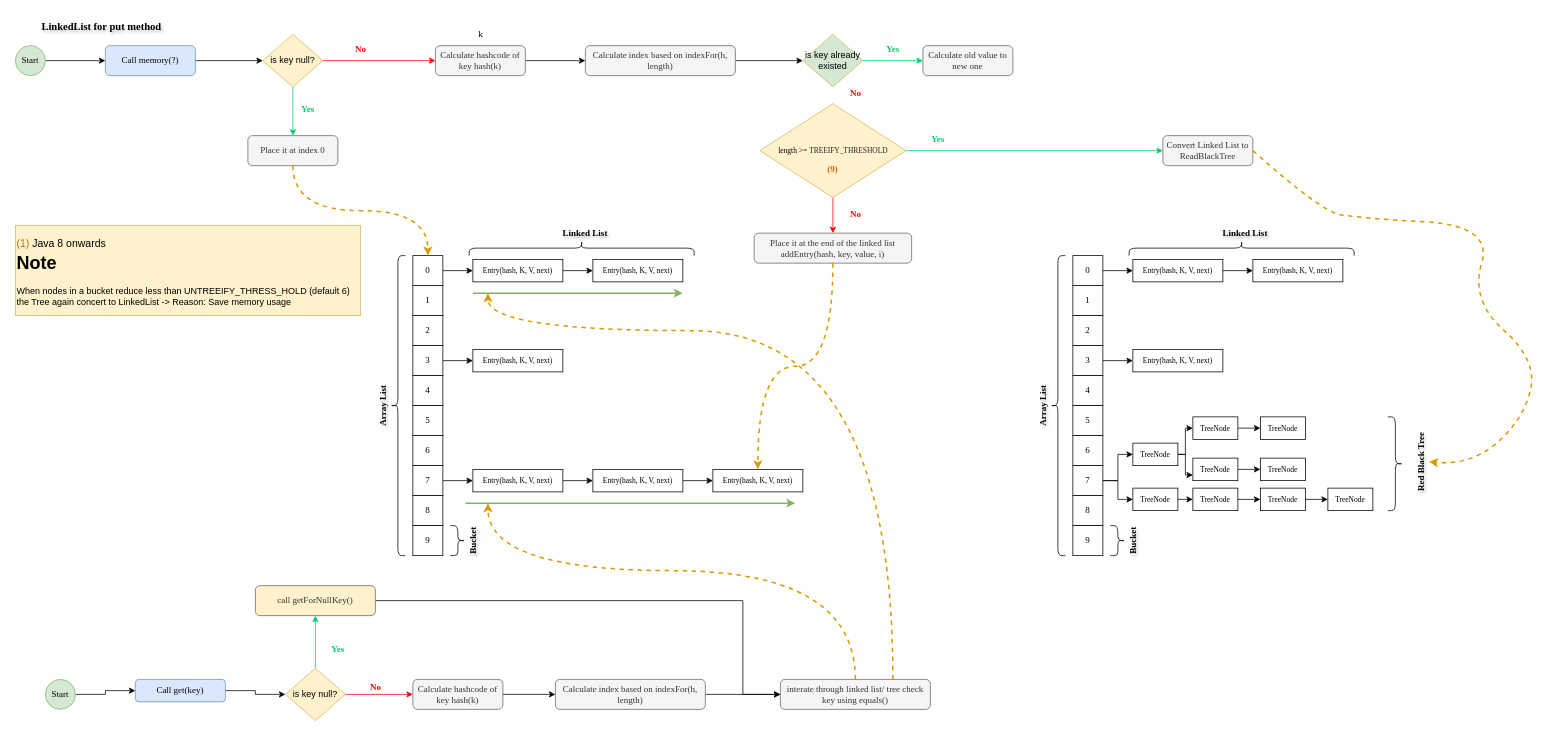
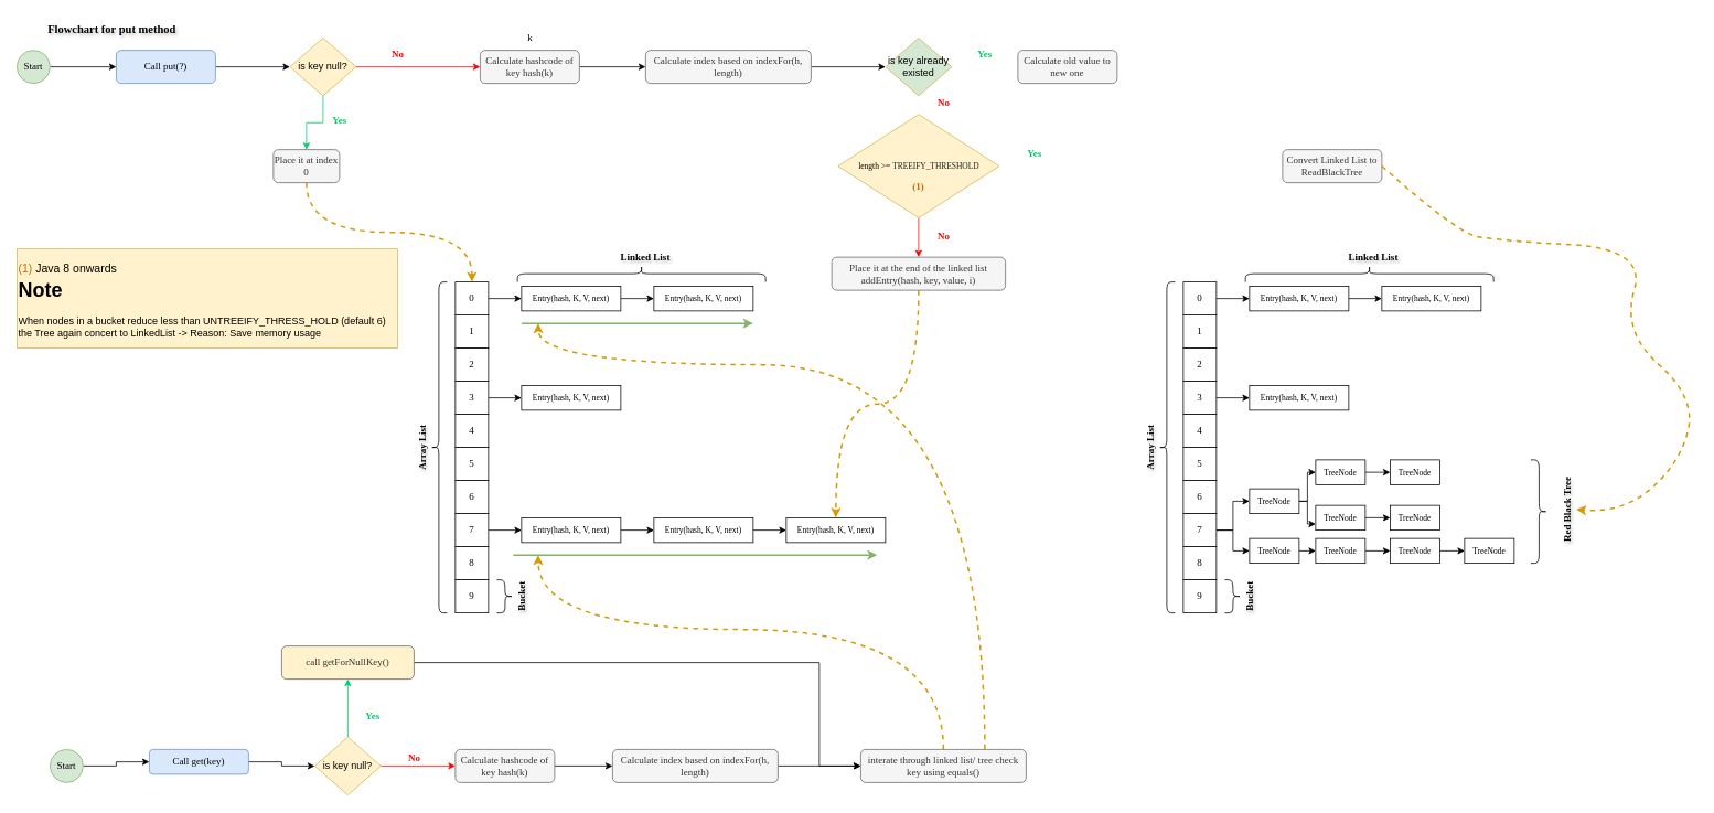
- <mxCell id="104" value="LinkedList for put method" style="text;html=1;align=center;verticalAlign=middle;whiteSpace=wrap;rounded=0;fontSize=14;fontStyle=1;fontFamily=Verdana;textShadow=1;" vertex="1" parent="1"><mxGeometry x="20" width="230" height="30" as="geometry" y="20" /></mxCell>
+ <mxCell id="104" value="Flowchart for put method" style="text;html=1;align=center;verticalAlign=middle;whiteSpace=wrap;rounded=0;fontSize=14;fontStyle=1;fontFamily=Verdana;textShadow=1;" vertex="1" parent="1"><mxGeometry x="20" width="230" height="30" as="geometry" y="20" /></mxCell>
- <mxCell id="31" value="Call memory(?)" style="rounded=1;whiteSpace=wrap;html=1;fontFamily=Verdana;fillColor=#dae8fc;strokeColor=#6c8ebf;" vertex="1" parent="1"><mxGeometry x="140" y="60" width="120" height="40" as="geometry" /></mxCell>
+ <mxCell id="31" value="Call put(?)" style="rounded=1;whiteSpace=wrap;html=1;fontFamily=Verdana;fillColor=#dae8fc;strokeColor=#6c8ebf;" vertex="1" parent="1"><mxGeometry x="140" y="60" width="120" height="40" as="geometry" /></mxCell>
- <mxCell id="46" style="edgeStyle=orthogonalEdgeStyle;rounded=0;orthogonalLoop=1;jettySize=auto;html=1;exitX=1;exitY=0.5;exitDx=0;exitDy=0;entryX=0;entryY=0.5;entryDx=0;entryDy=0;strokeColor=#00CC66;" edge="1" parent="1" source="47" target="48"><mxGeometry relative="1" as="geometry" /></mxCell>
- <mxCell id="44" value="Place it at index 0" style="rounded=1;whiteSpace=wrap;html=1;fontFamily=Verdana;fillColor=#f5f5f5;fontColor=#333333;strokeColor=#666666;" vertex="1" parent="1"><mxGeometry x="330" y="180" width="120" height="40" as="geometry" /></mxCell>
+ <mxCell id="44" value="Place it at index 0" style="rounded=1;whiteSpace=wrap;html=1;fontFamily=Verdana;fillColor=#f5f5f5;fontColor=#333333;strokeColor=#666666;" vertex="1" parent="1"><mxGeometry x="330" y="180" width="80" height="40" as="geometry" /></mxCell>
- <mxCell id="51" style="edgeStyle=orthogonalEdgeStyle;rounded=0;orthogonalLoop=1;jettySize=auto;html=1;exitX=1;exitY=0.5;exitDx=0;exitDy=0;entryX=0;entryY=0.5;entryDx=0;entryDy=0;strokeColor=#00CC66;" edge="1" parent="1" source="53" target="54"><mxGeometry relative="1" as="geometry"><mxPoint x="1540" y="200" as="targetPoint" /></mxGeometry></mxCell>
- <mxCell id="96" value="&lt;font color=&quot;#cc6600&quot; face=&quot;Verdana&quot;&gt;&lt;b&gt;(9)&lt;/b&gt;&lt;/font&gt;" style="text;html=1;align=center;verticalAlign=middle;whiteSpace=wrap;rounded=0;" vertex="1" parent="1"><mxGeometry x="1080" y="210" width="60" height="30" as="geometry" /></mxCell>
+ <mxCell id="96" value="&lt;font color=&quot;#cc6600&quot; face=&quot;Verdana&quot;&gt;&lt;b&gt;(1)&lt;/b&gt;&lt;/font&gt;" style="text;html=1;align=center;verticalAlign=middle;whiteSpace=wrap;rounded=0;" vertex="1" parent="1"><mxGeometry x="1080" y="210" width="60" height="30" as="geometry" /></mxCell>
